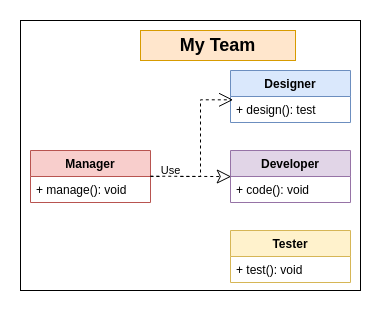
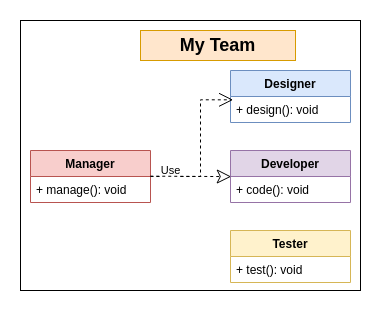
- <mxCell id="4" value="+ design(): test" style="text;strokeColor=none;fillColor=none;align=left;verticalAlign=top;spacingLeft=4;spacingRight=4;overflow=hidden;rotatable=0;points=[[0,0.5],[1,0.5]];portConstraint=eastwest;whiteSpace=wrap;html=1;" vertex="1" parent="3"><mxGeometry y="26" width="120" height="26" as="geometry" /></mxCell>
+ <mxCell id="4" value="+ design(): void" style="text;strokeColor=none;fillColor=none;align=left;verticalAlign=top;spacingLeft=4;spacingRight=4;overflow=hidden;rotatable=0;points=[[0,0.5],[1,0.5]];portConstraint=eastwest;whiteSpace=wrap;html=1;" vertex="1" parent="3"><mxGeometry y="26" width="120" height="26" as="geometry" /></mxCell>
